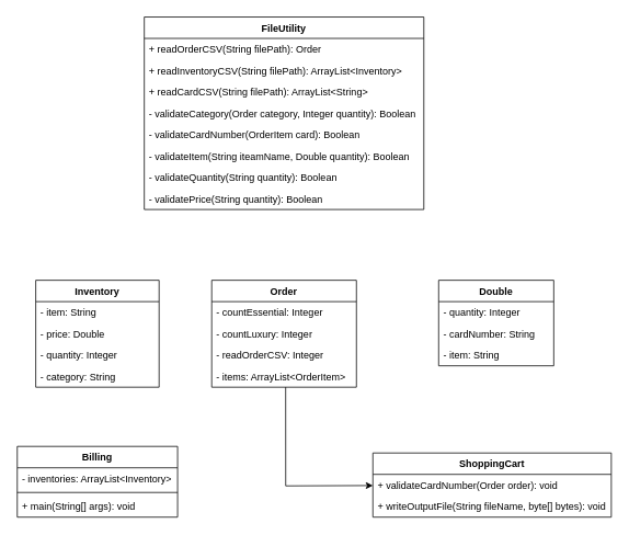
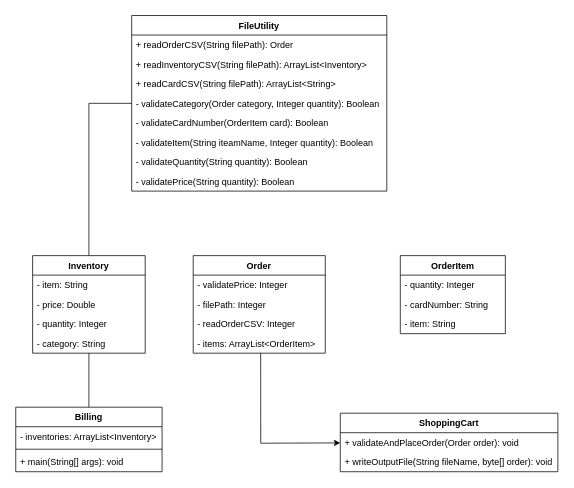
- <mxCell id="26" value="- validateItem(String iteamName, Double quantity): Boolean" style="text;strokeColor=none;fillColor=none;align=left;verticalAlign=top;spacingLeft=4;spacingRight=4;overflow=hidden;rotatable=0;points=[[0,0.5],[1,0.5]];portConstraint=eastwest;" vertex="1" parent="20"><mxGeometry y="156" width="340" height="26" as="geometry" /></mxCell>
+ <mxCell id="26" value="- validateItem(String iteamName, Integer quantity): Boolean" style="text;strokeColor=none;fillColor=none;align=left;verticalAlign=top;spacingLeft=4;spacingRight=4;overflow=hidden;rotatable=0;points=[[0,0.5],[1,0.5]];portConstraint=eastwest;" vertex="1" parent="20"><mxGeometry y="156" width="340" height="26" as="geometry" /></mxCell>
+ <mxCell id="34" style="edgeStyle=orthogonalEdgeStyle;rounded=0;orthogonalLoop=1;jettySize=auto;html=1;endArrow=none;endFill=0;entryX=0.5;entryY=0;entryDx=0;entryDy=0;exitX=0;exitY=0.5;exitDx=0;exitDy=0;" edge="1" parent="1" source="24" target="3"><mxGeometry relative="1" as="geometry"><mxPoint x="113" y="190" as="sourcePoint" /><mxPoint x="113" y="288" as="targetPoint" /></mxGeometry></mxCell>
- <mxCell id="16" value="Double" style="swimlane;fontStyle=1;childLayout=stackLayout;horizontal=1;startSize=26;fillColor=none;horizontalStack=0;resizeParent=1;resizeParentMax=0;resizeLast=0;collapsible=1;marginBottom=0;" vertex="1" parent="1"><mxGeometry x="533" y="340" width="140" height="104" as="geometry" /></mxCell>
+ <mxCell id="16" value="OrderItem" style="swimlane;fontStyle=1;childLayout=stackLayout;horizontal=1;startSize=26;fillColor=none;horizontalStack=0;resizeParent=1;resizeParentMax=0;resizeLast=0;collapsible=1;marginBottom=0;" vertex="1" parent="1"><mxGeometry x="533" y="340" width="140" height="104" as="geometry" /></mxCell>
- <mxCell id="12" value="- countEssential: Integer" style="text;strokeColor=none;fillColor=none;align=left;verticalAlign=top;spacingLeft=4;spacingRight=4;overflow=hidden;rotatable=0;points=[[0,0.5],[1,0.5]];portConstraint=eastwest;" vertex="1" parent="11"><mxGeometry y="26" width="176" height="26" as="geometry" /></mxCell>
+ <mxCell id="12" value="- validatePrice: Integer" style="text;strokeColor=none;fillColor=none;align=left;verticalAlign=top;spacingLeft=4;spacingRight=4;overflow=hidden;rotatable=0;points=[[0,0.5],[1,0.5]];portConstraint=eastwest;" vertex="1" parent="11"><mxGeometry y="26" width="176" height="26" as="geometry" /></mxCell>
- <mxCell id="13" value="- countLuxury: Integer" style="text;strokeColor=none;fillColor=none;align=left;verticalAlign=top;spacingLeft=4;spacingRight=4;overflow=hidden;rotatable=0;points=[[0,0.5],[1,0.5]];portConstraint=eastwest;" vertex="1" parent="11"><mxGeometry y="52" width="176" height="26" as="geometry" /></mxCell>
+ <mxCell id="13" value="- filePath: Integer" style="text;strokeColor=none;fillColor=none;align=left;verticalAlign=top;spacingLeft=4;spacingRight=4;overflow=hidden;rotatable=0;points=[[0,0.5],[1,0.5]];portConstraint=eastwest;" vertex="1" parent="11"><mxGeometry y="52" width="176" height="26" as="geometry" /></mxCell>
+ <mxCell id="2" style="edgeStyle=orthogonalEdgeStyle;rounded=0;orthogonalLoop=1;jettySize=auto;html=1;endArrow=none;endFill=0;" edge="1" parent="1" source="3" target="29"><mxGeometry relative="1" as="geometry" /></mxCell>
- <mxCell id="9" value="+ validateCardNumber(Order order): void" style="text;strokeColor=none;fillColor=none;align=left;verticalAlign=top;spacingLeft=4;spacingRight=4;overflow=hidden;rotatable=0;points=[[0,0.5],[1,0.5]];portConstraint=eastwest;" vertex="1" parent="8"><mxGeometry y="26" width="290" height="26" as="geometry" /></mxCell>
+ <mxCell id="9" value="+ validateAndPlaceOrder(Order order): void" style="text;strokeColor=none;fillColor=none;align=left;verticalAlign=top;spacingLeft=4;spacingRight=4;overflow=hidden;rotatable=0;points=[[0,0.5],[1,0.5]];portConstraint=eastwest;" vertex="1" parent="8"><mxGeometry y="26" width="290" height="26" as="geometry" /></mxCell>
- <mxCell id="10" value="+ writeOutputFile(String fileName, byte[] bytes): void" style="text;strokeColor=none;fillColor=none;align=left;verticalAlign=top;spacingLeft=4;spacingRight=4;overflow=hidden;rotatable=0;points=[[0,0.5],[1,0.5]];portConstraint=eastwest;" vertex="1" parent="8"><mxGeometry y="52" width="290" height="26" as="geometry" /></mxCell>
+ <mxCell id="10" value="+ writeOutputFile(String fileName, byte[] order): void" style="text;strokeColor=none;fillColor=none;align=left;verticalAlign=top;spacingLeft=4;spacingRight=4;overflow=hidden;rotatable=0;points=[[0,0.5],[1,0.5]];portConstraint=eastwest;" vertex="1" parent="8"><mxGeometry y="52" width="290" height="26" as="geometry" /></mxCell>
